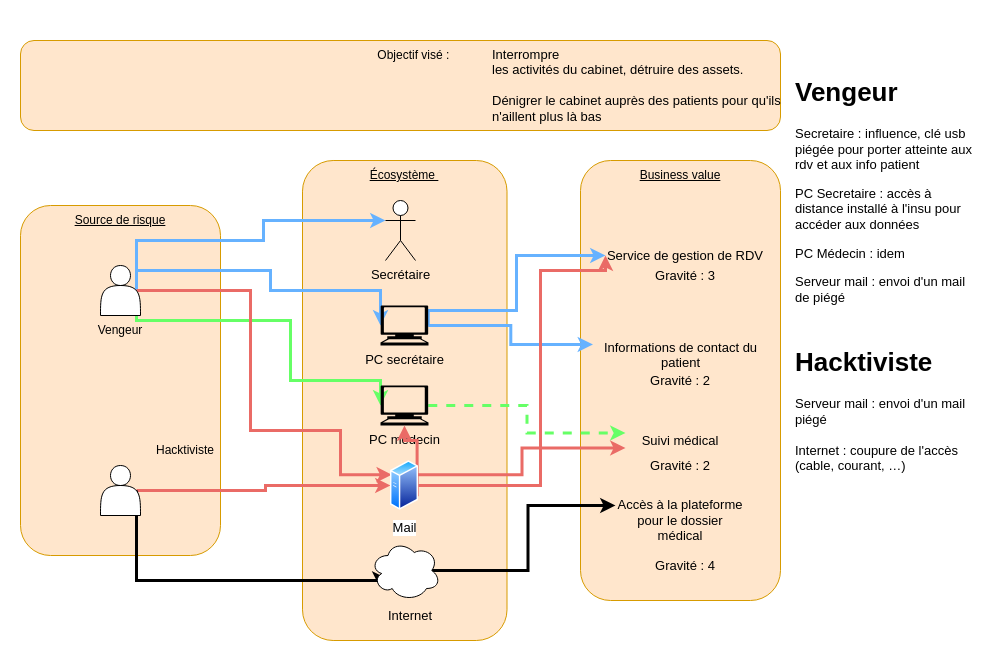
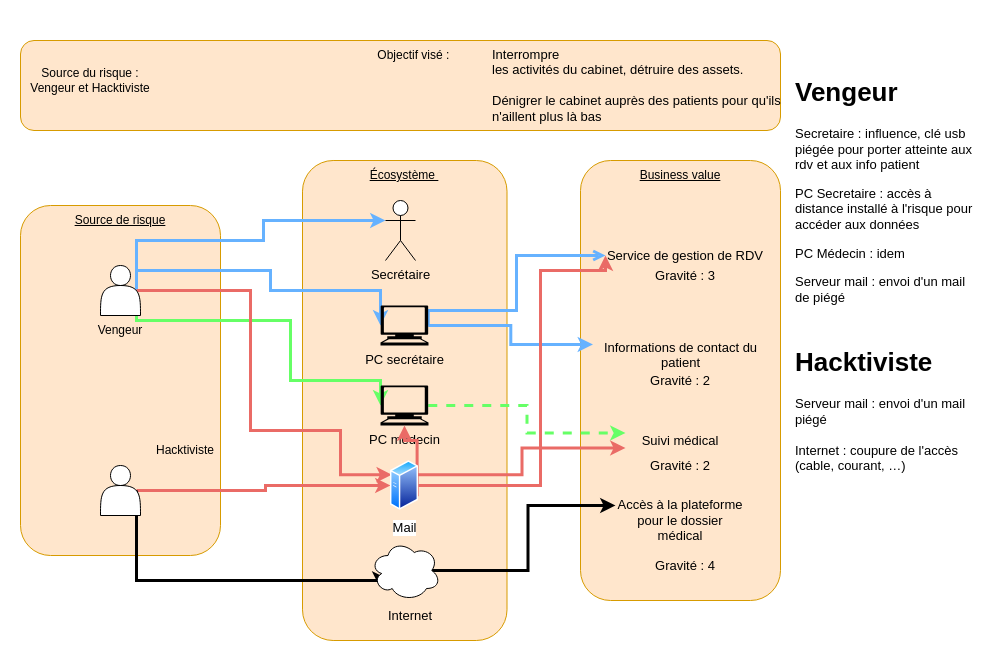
+ <mxCell id="6" value="Source du risque : Vengeur et Hacktiviste" style="text;html=1;strokeColor=none;fillColor=none;align=center;verticalAlign=middle;whiteSpace=wrap;rounded=0;" vertex="1" parent="1"><mxGeometry x="20" y="40" width="140" height="80" as="geometry" /></mxCell>
- <mxCell id="39" value="&lt;h1&gt;Vengeur&lt;/h1&gt;&lt;p&gt;Secretaire : influence, clé usb piégée pour porter atteinte aux rdv et aux info patient&lt;/p&gt;&lt;p&gt;PC Secretaire : accès à distance installé à l'insu pour accéder aux données&lt;/p&gt;&lt;p&gt;PC Médecin : idem&amp;nbsp;&lt;/p&gt;&lt;p&gt;Serveur mail : envoi d'un mail de piégé&lt;/p&gt;" style="text;html=1;strokeColor=none;fillColor=none;spacing=5;spacingTop=-20;whiteSpace=wrap;overflow=hidden;rounded=0;fontFamily=Helvetica;fontSize=13;" vertex="1" parent="1"><mxGeometry x="790" y="70" width="190" height="250" as="geometry" /></mxCell>
+ <mxCell id="39" value="&lt;h1&gt;Vengeur&lt;/h1&gt;&lt;p&gt;Secretaire : influence, clé usb piégée pour porter atteinte aux rdv et aux info patient&lt;/p&gt;&lt;p&gt;PC Secretaire : accès à distance installé à l'risque pour accéder aux données&lt;/p&gt;&lt;p&gt;PC Médecin : idem&amp;nbsp;&lt;/p&gt;&lt;p&gt;Serveur mail : envoi d'un mail de piégé&lt;/p&gt;" style="text;html=1;strokeColor=none;fillColor=none;spacing=5;spacingTop=-20;whiteSpace=wrap;overflow=hidden;rounded=0;fontFamily=Helvetica;fontSize=13;" vertex="1" parent="1"><mxGeometry x="790" y="70" width="190" height="250" as="geometry" /></mxCell>
- <mxCell id="27" style="edgeStyle=orthogonalEdgeStyle;rounded=0;orthogonalLoop=1;jettySize=auto;html=1;exitX=0.995;exitY=0.5;exitDx=0;exitDy=0;exitPerimeter=0;entryX=0;entryY=0.5;entryDx=0;entryDy=0;fontFamily=Helvetica;fontSize=13;strokeWidth=3;strokeColor=#66B2FF;" edge="1" parent="1" source="29" target="23"><mxGeometry relative="1" as="geometry"><Array as="points"><mxPoint x="428" y="310" /><mxPoint x="516" y="310" /><mxPoint x="516" y="255" /></Array></mxGeometry></mxCell>
+ <mxCell id="27" style="edgeStyle=orthogonalEdgeStyle;rounded=0;orthogonalLoop=1;jettySize=auto;html=1;exitX=0.995;exitY=0.5;exitDx=0;exitDy=0;exitPerimeter=0;entryX=0;entryY=0.5;entryDx=0;entryDy=0;fontFamily=Helvetica;fontSize=13;strokeWidth=3;strokeColor=#66B2FF;endArrow=open;" edge="1" parent="1" source="29" target="23"><mxGeometry relative="1" as="geometry"><Array as="points"><mxPoint x="428" y="310" /><mxPoint x="516" y="310" /><mxPoint x="516" y="255" /></Array></mxGeometry></mxCell>
